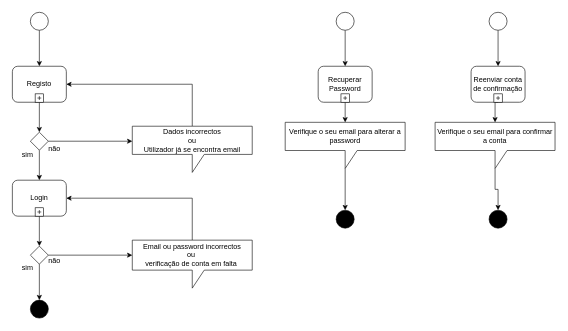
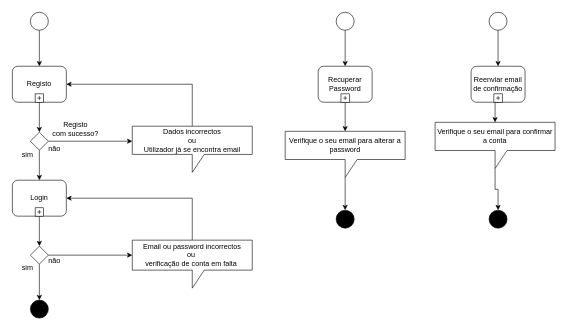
- <mxCell id="37" value="Reenviar conta de confirmação" style="html=1;whiteSpace=wrap;rounded=1;dropTarget=0;" vertex="1" parent="1"><mxGeometry x="785" y="110" width="90" height="60" as="geometry" /></mxCell>
+ <mxCell id="37" value="Reenviar email de confirmação" style="html=1;whiteSpace=wrap;rounded=1;dropTarget=0;" vertex="1" parent="1"><mxGeometry x="785" y="110" width="90" height="60" as="geometry" /></mxCell>
+ <mxCell id="10" value="Registo &lt;br&gt;com sucesso?" style="text;html=1;align=center;verticalAlign=middle;resizable=0;points=[];autosize=1;" vertex="1" parent="1"><mxGeometry x="80" y="200" width="90" height="30" as="geometry" /></mxCell>
- <mxCell id="32" value="Verifique o seu email para alterar a password" style="shape=callout;whiteSpace=wrap;html=1;perimeter=calloutPerimeter;" vertex="1" parent="1"><mxGeometry x="475" y="203.5" width="200" height="77" as="geometry" /></mxCell>
+ <mxCell id="32" value="Verifique o seu email para alterar a password" style="shape=callout;whiteSpace=wrap;html=1;perimeter=calloutPerimeter;" vertex="1" parent="1"><mxGeometry x="475" y="218.5" width="200" height="77" as="geometry" /></mxCell>
